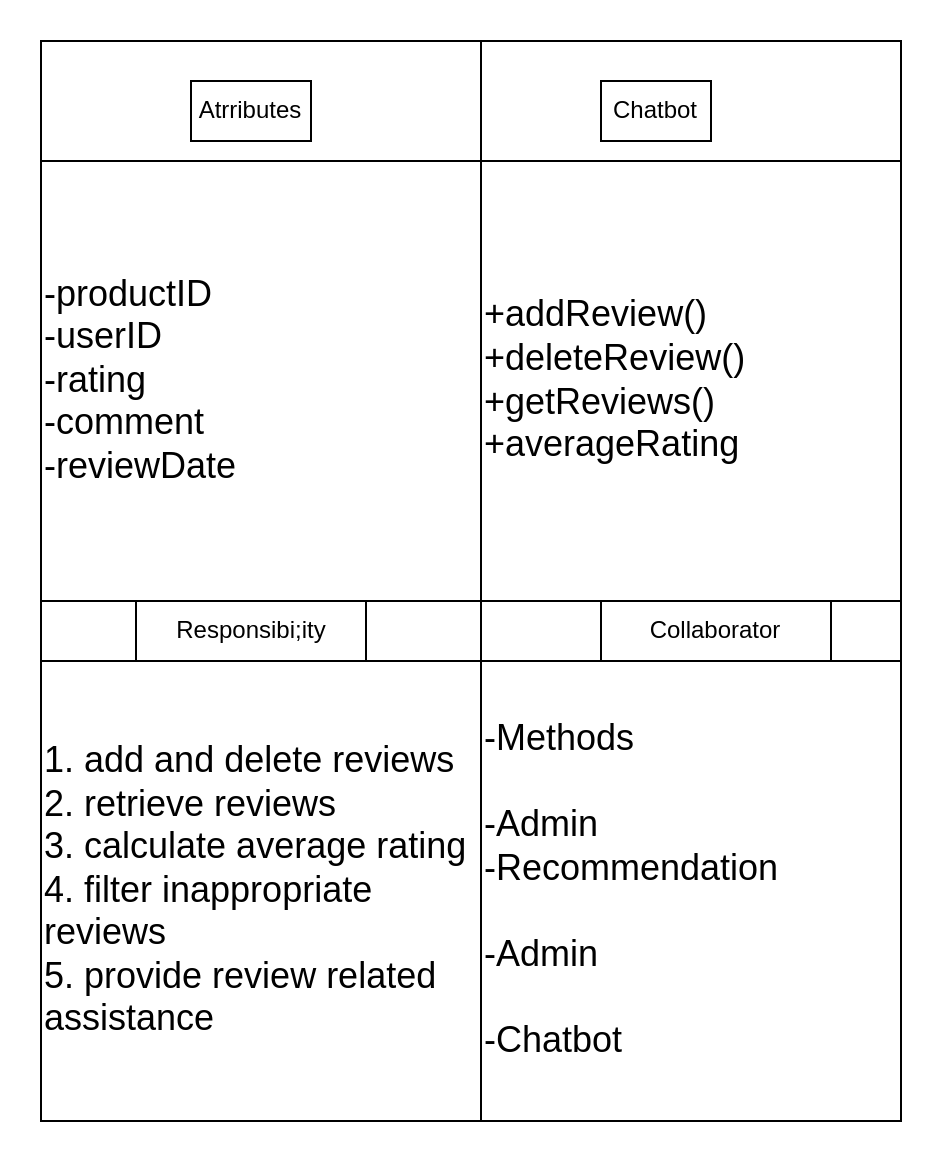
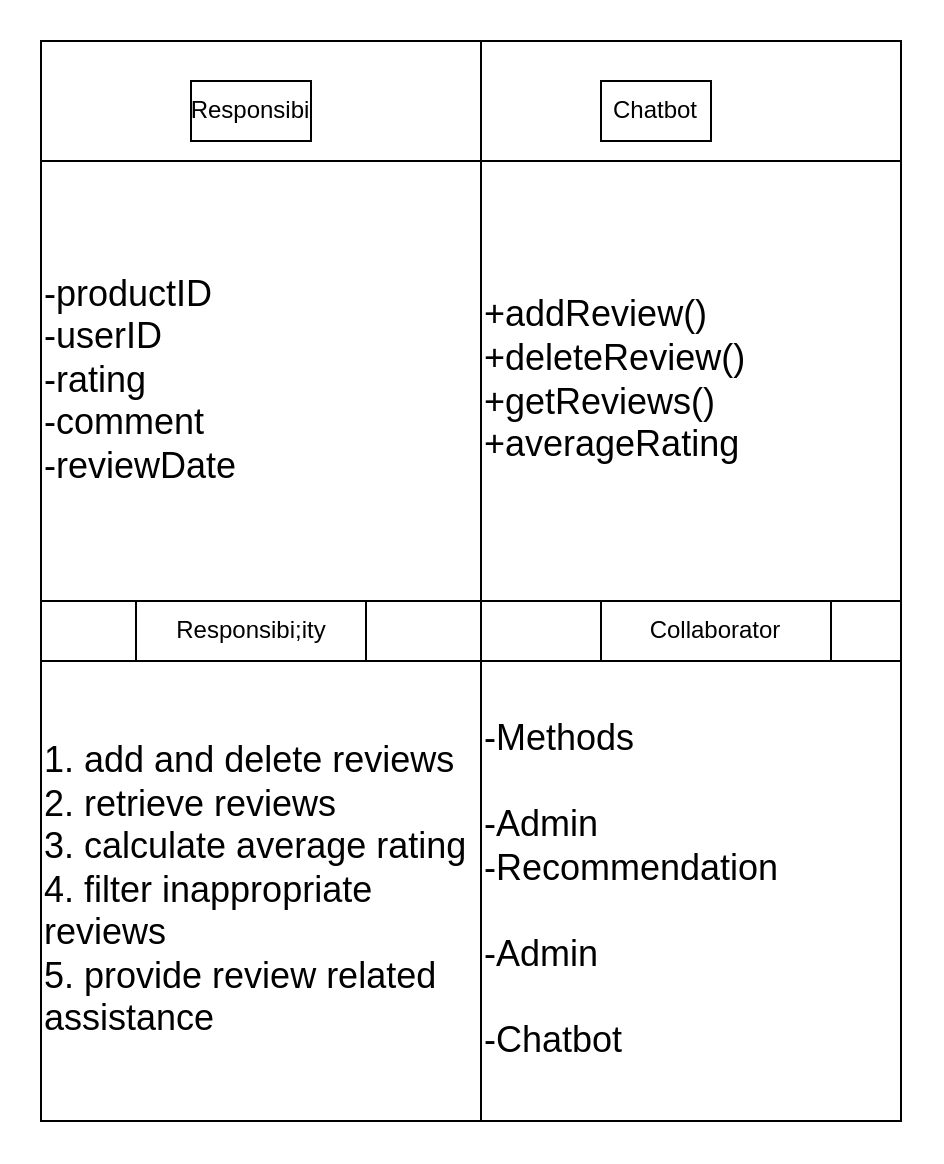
- <mxCell id="3" value="Atrributes" style="text;html=1;strokeColor=#000000;fillColor=none;align=center;verticalAlign=middle;whiteSpace=wrap;rounded=0;fontColor=#000000;" parent="1" vertex="1"><mxGeometry x="95" y="40" width="60" height="30" as="geometry" /></mxCell>
+ <mxCell id="3" value="Responsibi" style="text;html=1;strokeColor=#000000;fillColor=none;align=center;verticalAlign=middle;whiteSpace=wrap;rounded=0;fontColor=#000000;" parent="1" vertex="1"><mxGeometry x="95" y="40" width="60" height="30" as="geometry" /></mxCell>
